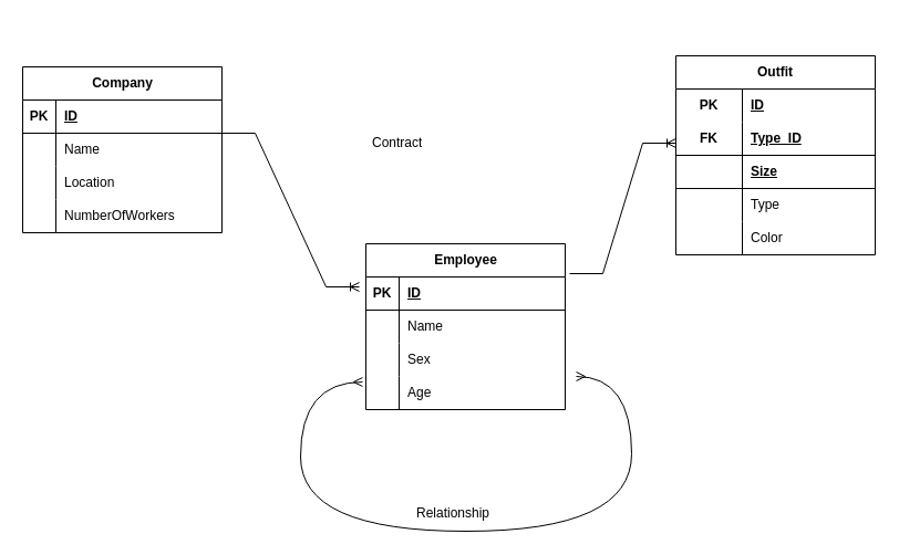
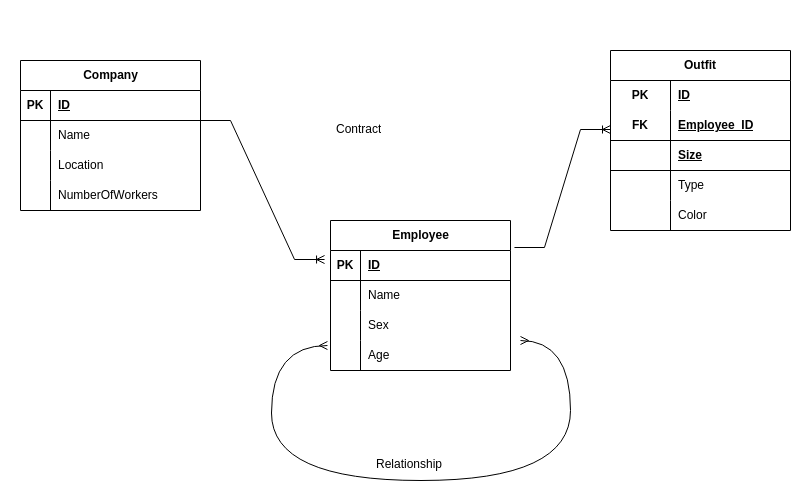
- <mxCell id="34" value="Type_ID" style="shape=partialRectangle;connectable=0;fillColor=none;top=0;left=0;bottom=0;right=0;align=left;spacingLeft=6;fontStyle=5;overflow=hidden;html=1;whiteSpace=wrap;" parent="32" vertex="1"><mxGeometry x="60" width="120" height="30" as="geometry"><mxRectangle width="120" height="30" as="alternateBounds" /></mxGeometry></mxCell>
+ <mxCell id="34" value="Employee_ID" style="shape=partialRectangle;connectable=0;fillColor=none;top=0;left=0;bottom=0;right=0;align=left;spacingLeft=6;fontStyle=5;overflow=hidden;html=1;whiteSpace=wrap;" parent="32" vertex="1"><mxGeometry x="60" width="120" height="30" as="geometry"><mxRectangle width="120" height="30" as="alternateBounds" /></mxGeometry></mxCell>
